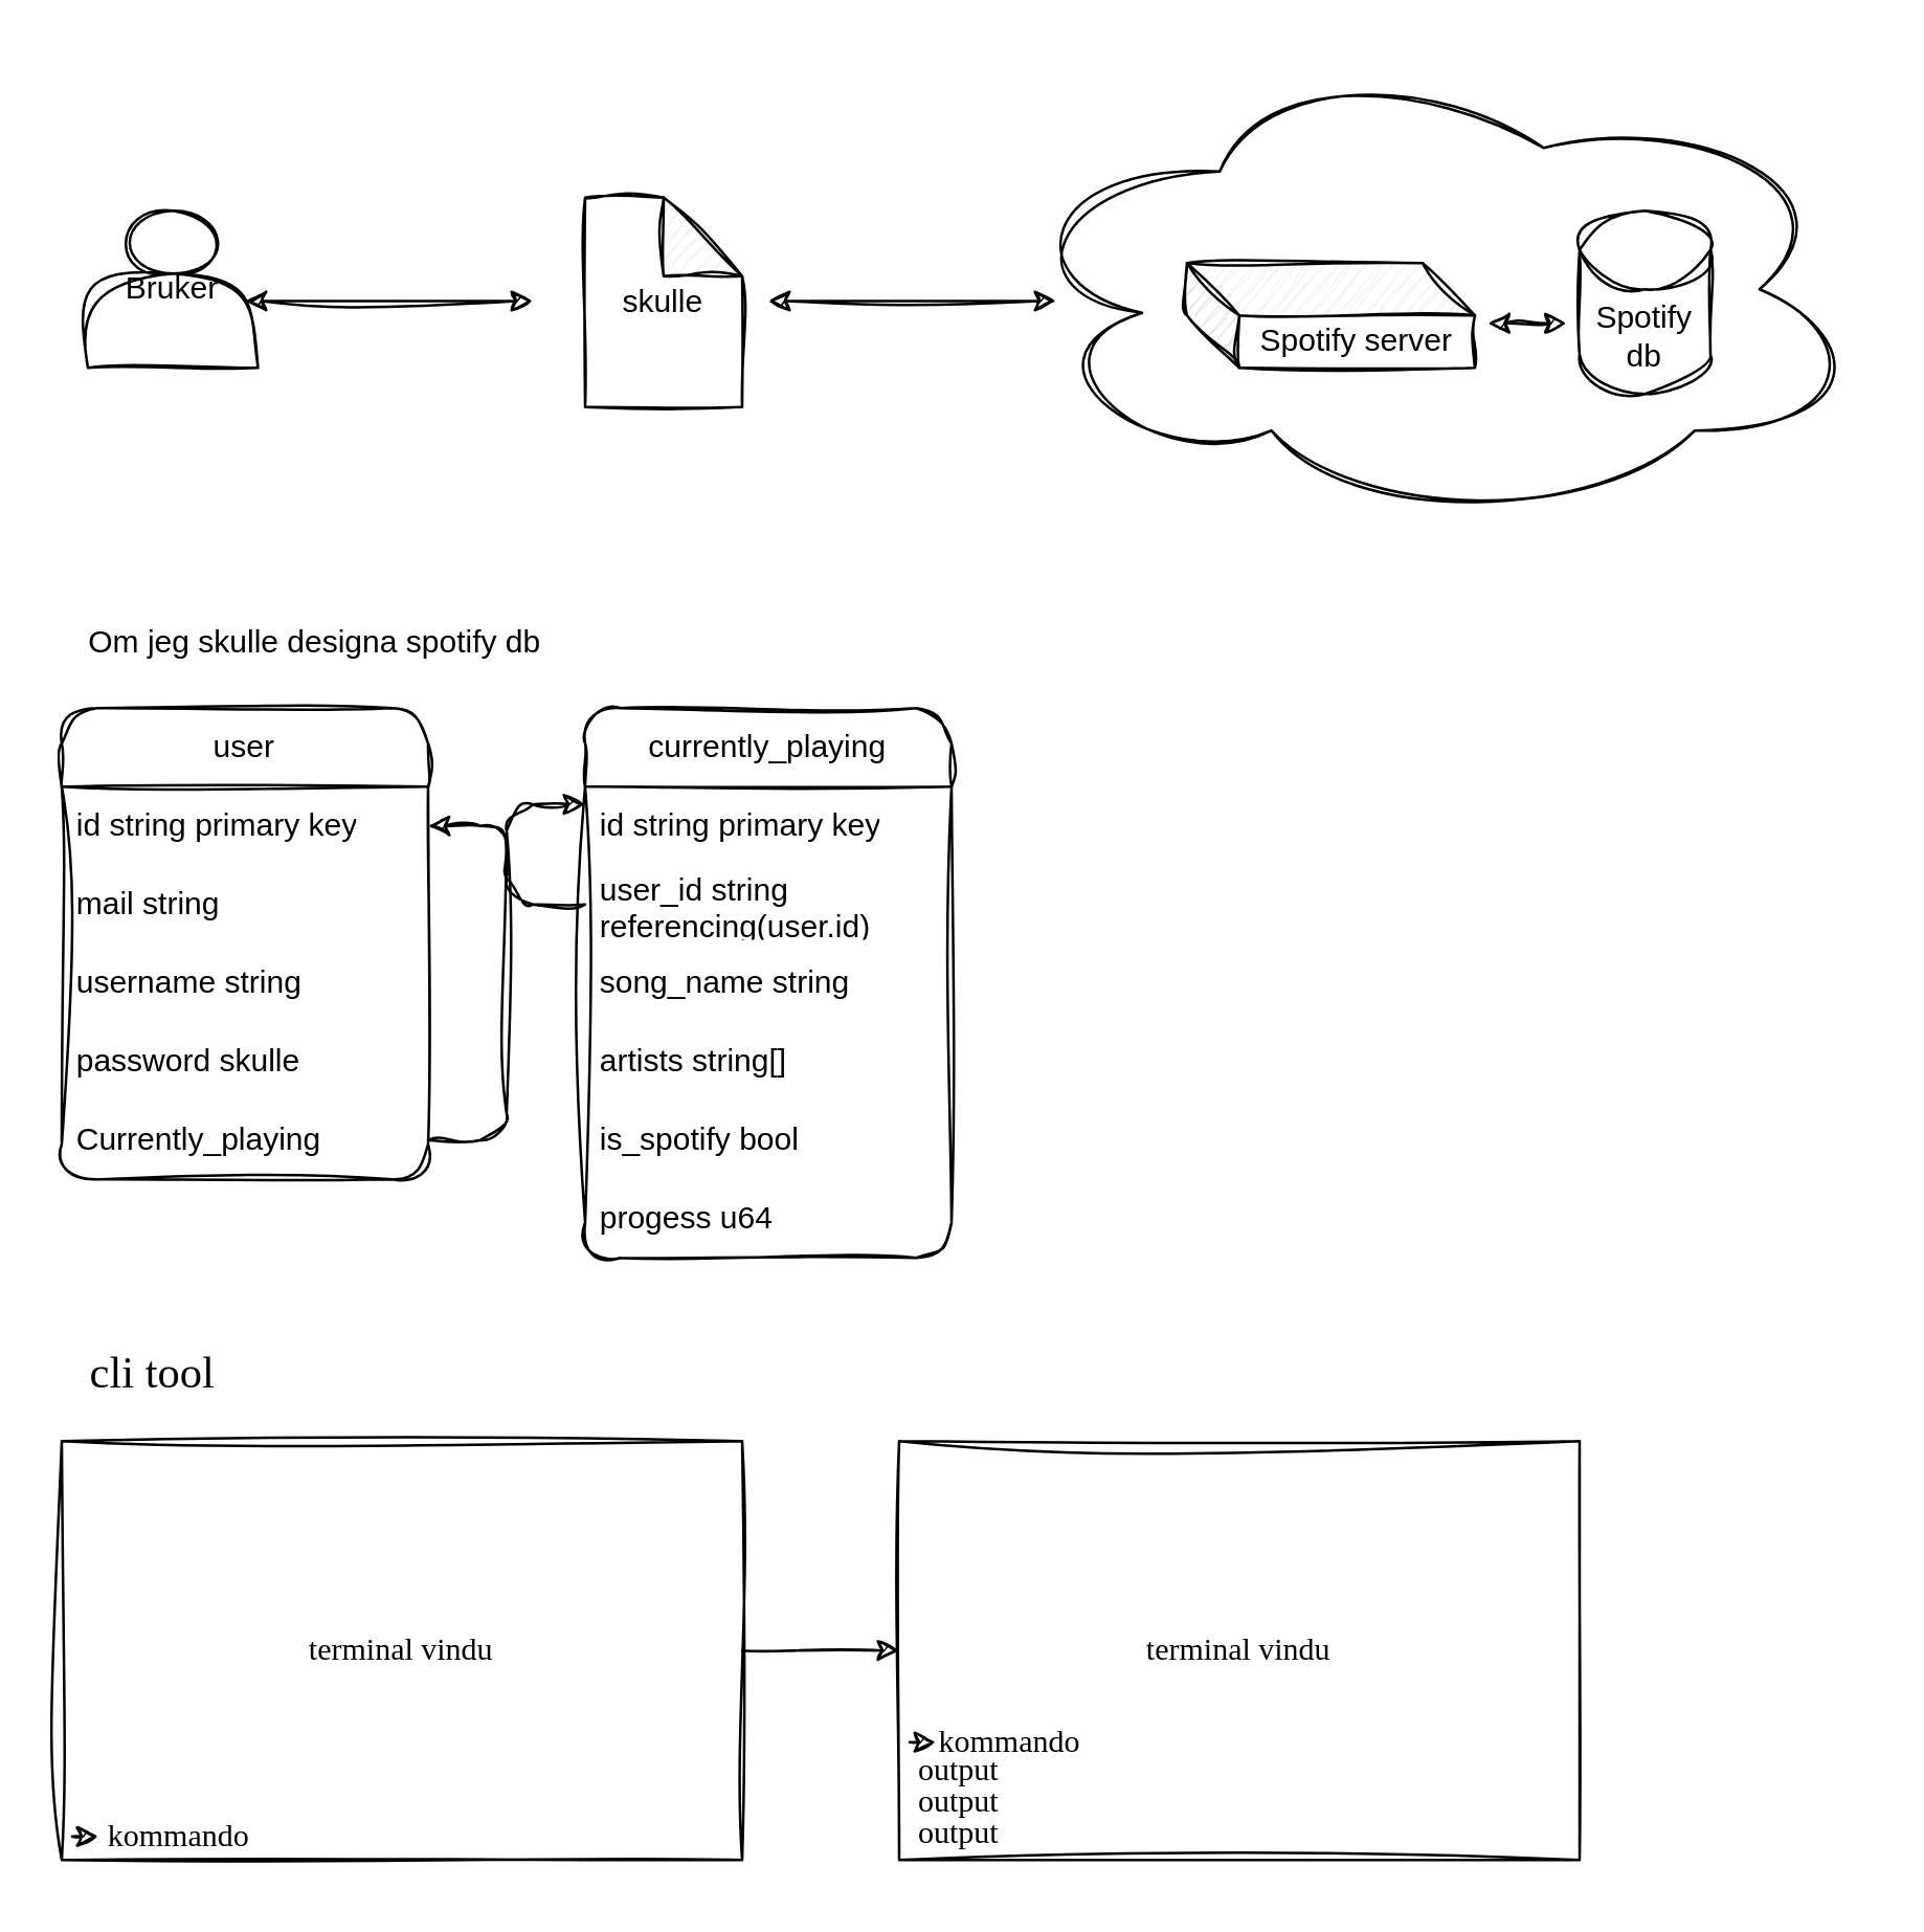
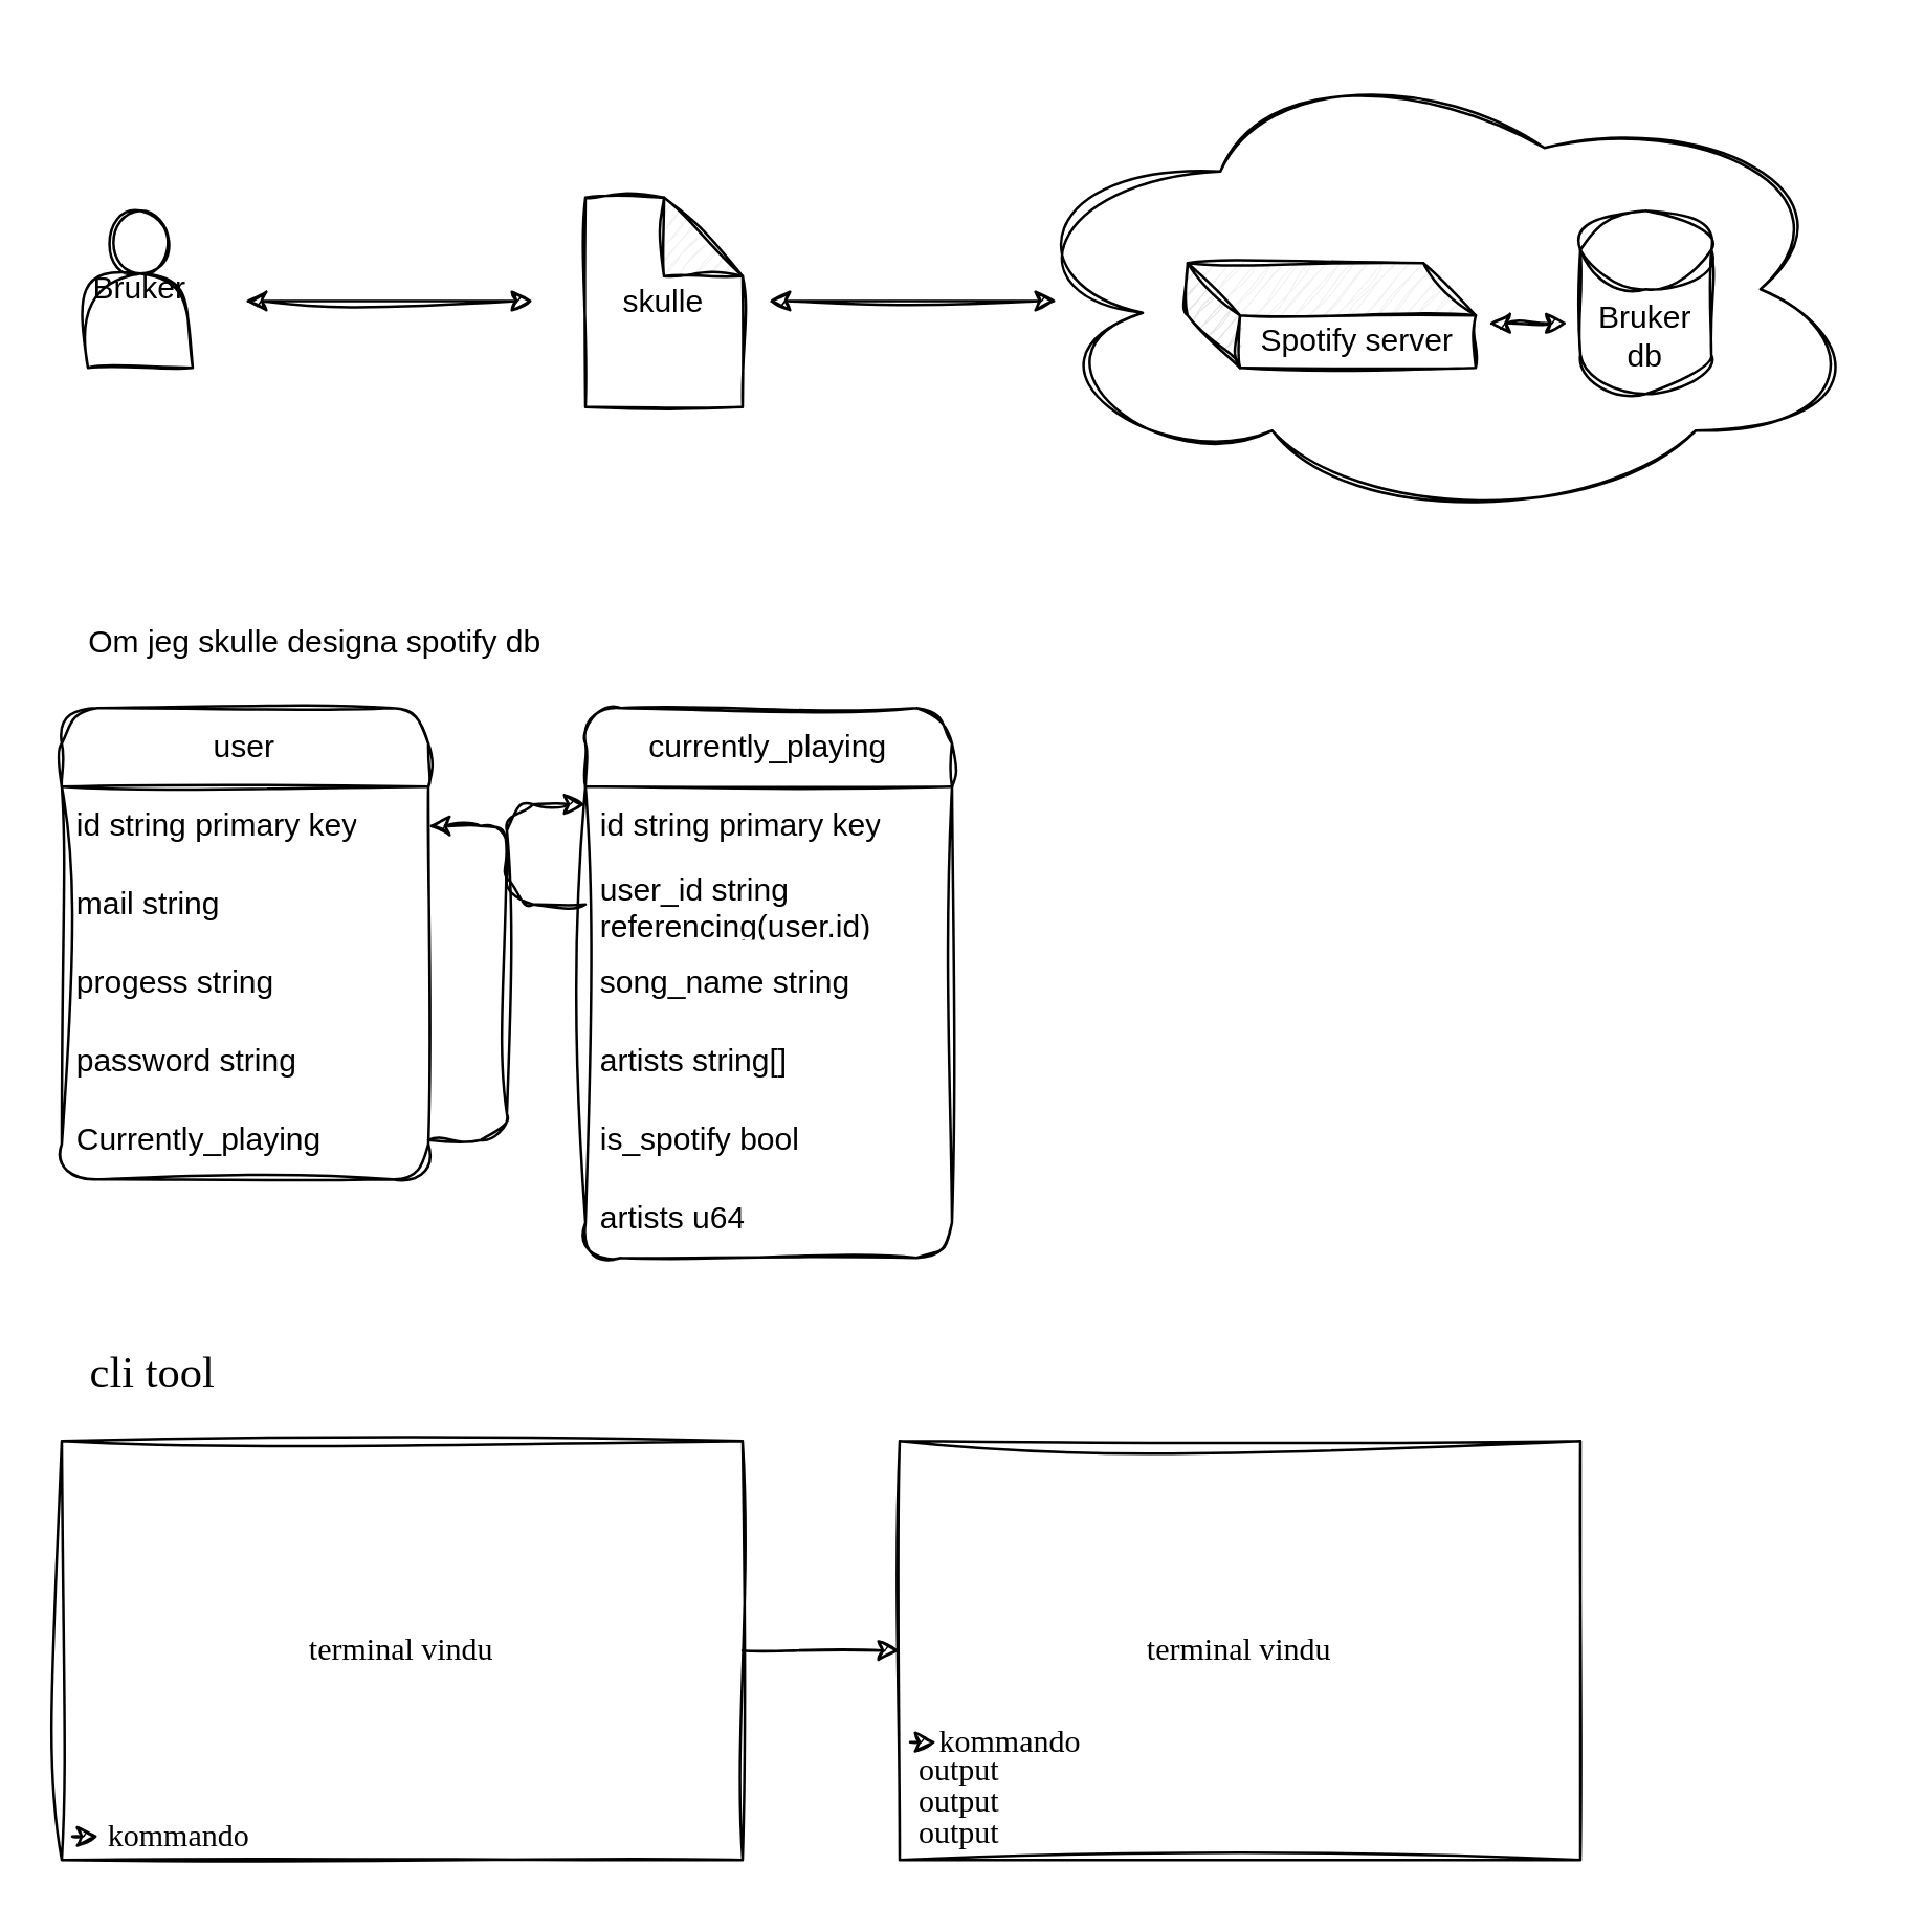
- <mxCell id="2" value="Bruker" style="shape=actor;whiteSpace=wrap;html=1;sketch=1;curveFitting=1;jiggle=2;labelBackgroundColor=none;rounded=1;" vertex="1" parent="1"><mxGeometry x="33" y="80" width="65" height="60" as="geometry" /></mxCell>
+ <mxCell id="2" value="Bruker" style="shape=actor;whiteSpace=wrap;html=1;sketch=1;curveFitting=1;jiggle=2;labelBackgroundColor=none;rounded=1;" vertex="1" parent="1"><mxGeometry x="33" y="80" width="40" height="60" as="geometry" /></mxCell>
- <mxCell id="6" value="Spotify db" style="shape=cylinder3;whiteSpace=wrap;html=1;boundedLbl=1;backgroundOutline=1;size=15;sketch=1;curveFitting=1;jiggle=2;labelBackgroundColor=none;rounded=1;" vertex="1" parent="1"><mxGeometry x="603" y="80" width="50" height="70" as="geometry" /></mxCell>
+ <mxCell id="6" value="Bruker db" style="shape=cylinder3;whiteSpace=wrap;html=1;boundedLbl=1;backgroundOutline=1;size=15;sketch=1;curveFitting=1;jiggle=2;labelBackgroundColor=none;rounded=1;" vertex="1" parent="1"><mxGeometry x="603" y="80" width="50" height="70" as="geometry" /></mxCell>
- <mxCell id="13" value="username string" style="text;strokeColor=none;fillColor=none;align=left;verticalAlign=middle;spacingLeft=4;spacingRight=4;overflow=hidden;points=[[0,0.5],[1,0.5]];portConstraint=eastwest;rotatable=0;whiteSpace=wrap;html=1;sketch=1;curveFitting=1;jiggle=2;labelBackgroundColor=none;rounded=1;" vertex="1" parent="10"><mxGeometry y="90" width="140" height="30" as="geometry" /></mxCell>
+ <mxCell id="13" value="progess string" style="text;strokeColor=none;fillColor=none;align=left;verticalAlign=middle;spacingLeft=4;spacingRight=4;overflow=hidden;points=[[0,0.5],[1,0.5]];portConstraint=eastwest;rotatable=0;whiteSpace=wrap;html=1;sketch=1;curveFitting=1;jiggle=2;labelBackgroundColor=none;rounded=1;" vertex="1" parent="10"><mxGeometry y="90" width="140" height="30" as="geometry" /></mxCell>
- <mxCell id="14" value="password skulle" style="text;strokeColor=none;fillColor=none;align=left;verticalAlign=middle;spacingLeft=4;spacingRight=4;overflow=hidden;points=[[0,0.5],[1,0.5]];portConstraint=eastwest;rotatable=0;whiteSpace=wrap;html=1;sketch=1;curveFitting=1;jiggle=2;labelBackgroundColor=none;rounded=1;" vertex="1" parent="10"><mxGeometry y="120" width="140" height="30" as="geometry" /></mxCell>
+ <mxCell id="14" value="password string" style="text;strokeColor=none;fillColor=none;align=left;verticalAlign=middle;spacingLeft=4;spacingRight=4;overflow=hidden;points=[[0,0.5],[1,0.5]];portConstraint=eastwest;rotatable=0;whiteSpace=wrap;html=1;sketch=1;curveFitting=1;jiggle=2;labelBackgroundColor=none;rounded=1;" vertex="1" parent="10"><mxGeometry y="120" width="140" height="30" as="geometry" /></mxCell>
- <mxCell id="23" value="progess u64" style="text;strokeColor=none;fillColor=none;align=left;verticalAlign=middle;spacingLeft=4;spacingRight=4;overflow=hidden;points=[[0,0.5],[1,0.5]];portConstraint=eastwest;rotatable=0;whiteSpace=wrap;html=1;sketch=1;curveFitting=1;jiggle=2;labelBackgroundColor=none;rounded=1;" vertex="1" parent="17"><mxGeometry y="180" width="140" height="30" as="geometry" /></mxCell>
+ <mxCell id="23" value="artists u64" style="text;strokeColor=none;fillColor=none;align=left;verticalAlign=middle;spacingLeft=4;spacingRight=4;overflow=hidden;points=[[0,0.5],[1,0.5]];portConstraint=eastwest;rotatable=0;whiteSpace=wrap;html=1;sketch=1;curveFitting=1;jiggle=2;labelBackgroundColor=none;rounded=1;" vertex="1" parent="17"><mxGeometry y="180" width="140" height="30" as="geometry" /></mxCell>
